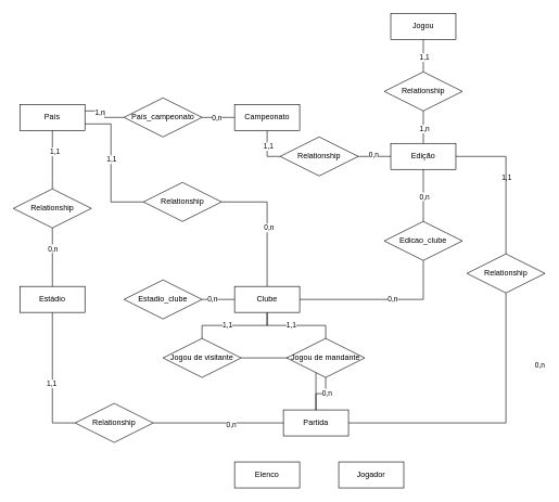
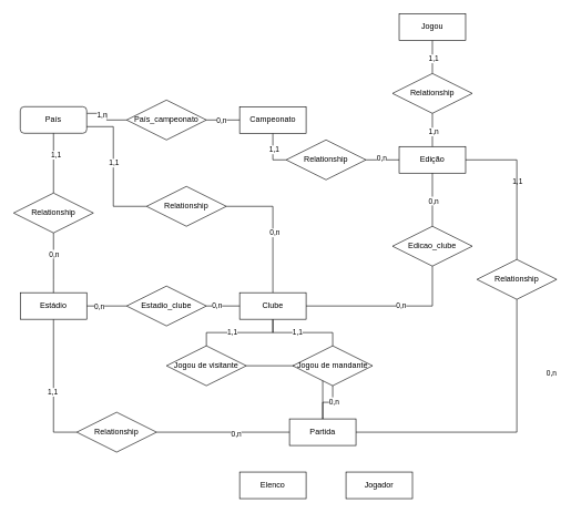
- <mxCell id="4" value="País" style="whiteSpace=wrap;html=1;align=center;" parent="1" vertex="1"><mxGeometry x="30" y="160" width="100" height="40" as="geometry" /></mxCell>
+ <mxCell id="4" value="País" style="whiteSpace=wrap;html=1;align=center;rounded=1;" parent="1" vertex="1"><mxGeometry x="30" y="160" width="100" height="40" as="geometry" /></mxCell>
+ <mxCell id="38" style="edgeStyle=orthogonalEdgeStyle;rounded=0;orthogonalLoop=1;jettySize=auto;html=1;entryX=0;entryY=0.5;entryDx=0;entryDy=0;endArrow=none;endFill=0;" parent="1" source="42" target="47" edge="1"><mxGeometry relative="1" as="geometry" /></mxCell>
+ <mxCell id="39" value="0,n" style="edgeLabel;html=1;align=center;verticalAlign=middle;resizable=0;points=[];" parent="38" vertex="1" connectable="0"><mxGeometry x="-0.4" y="-1" relative="1" as="geometry"><mxPoint as="offset" /></mxGeometry></mxCell>
